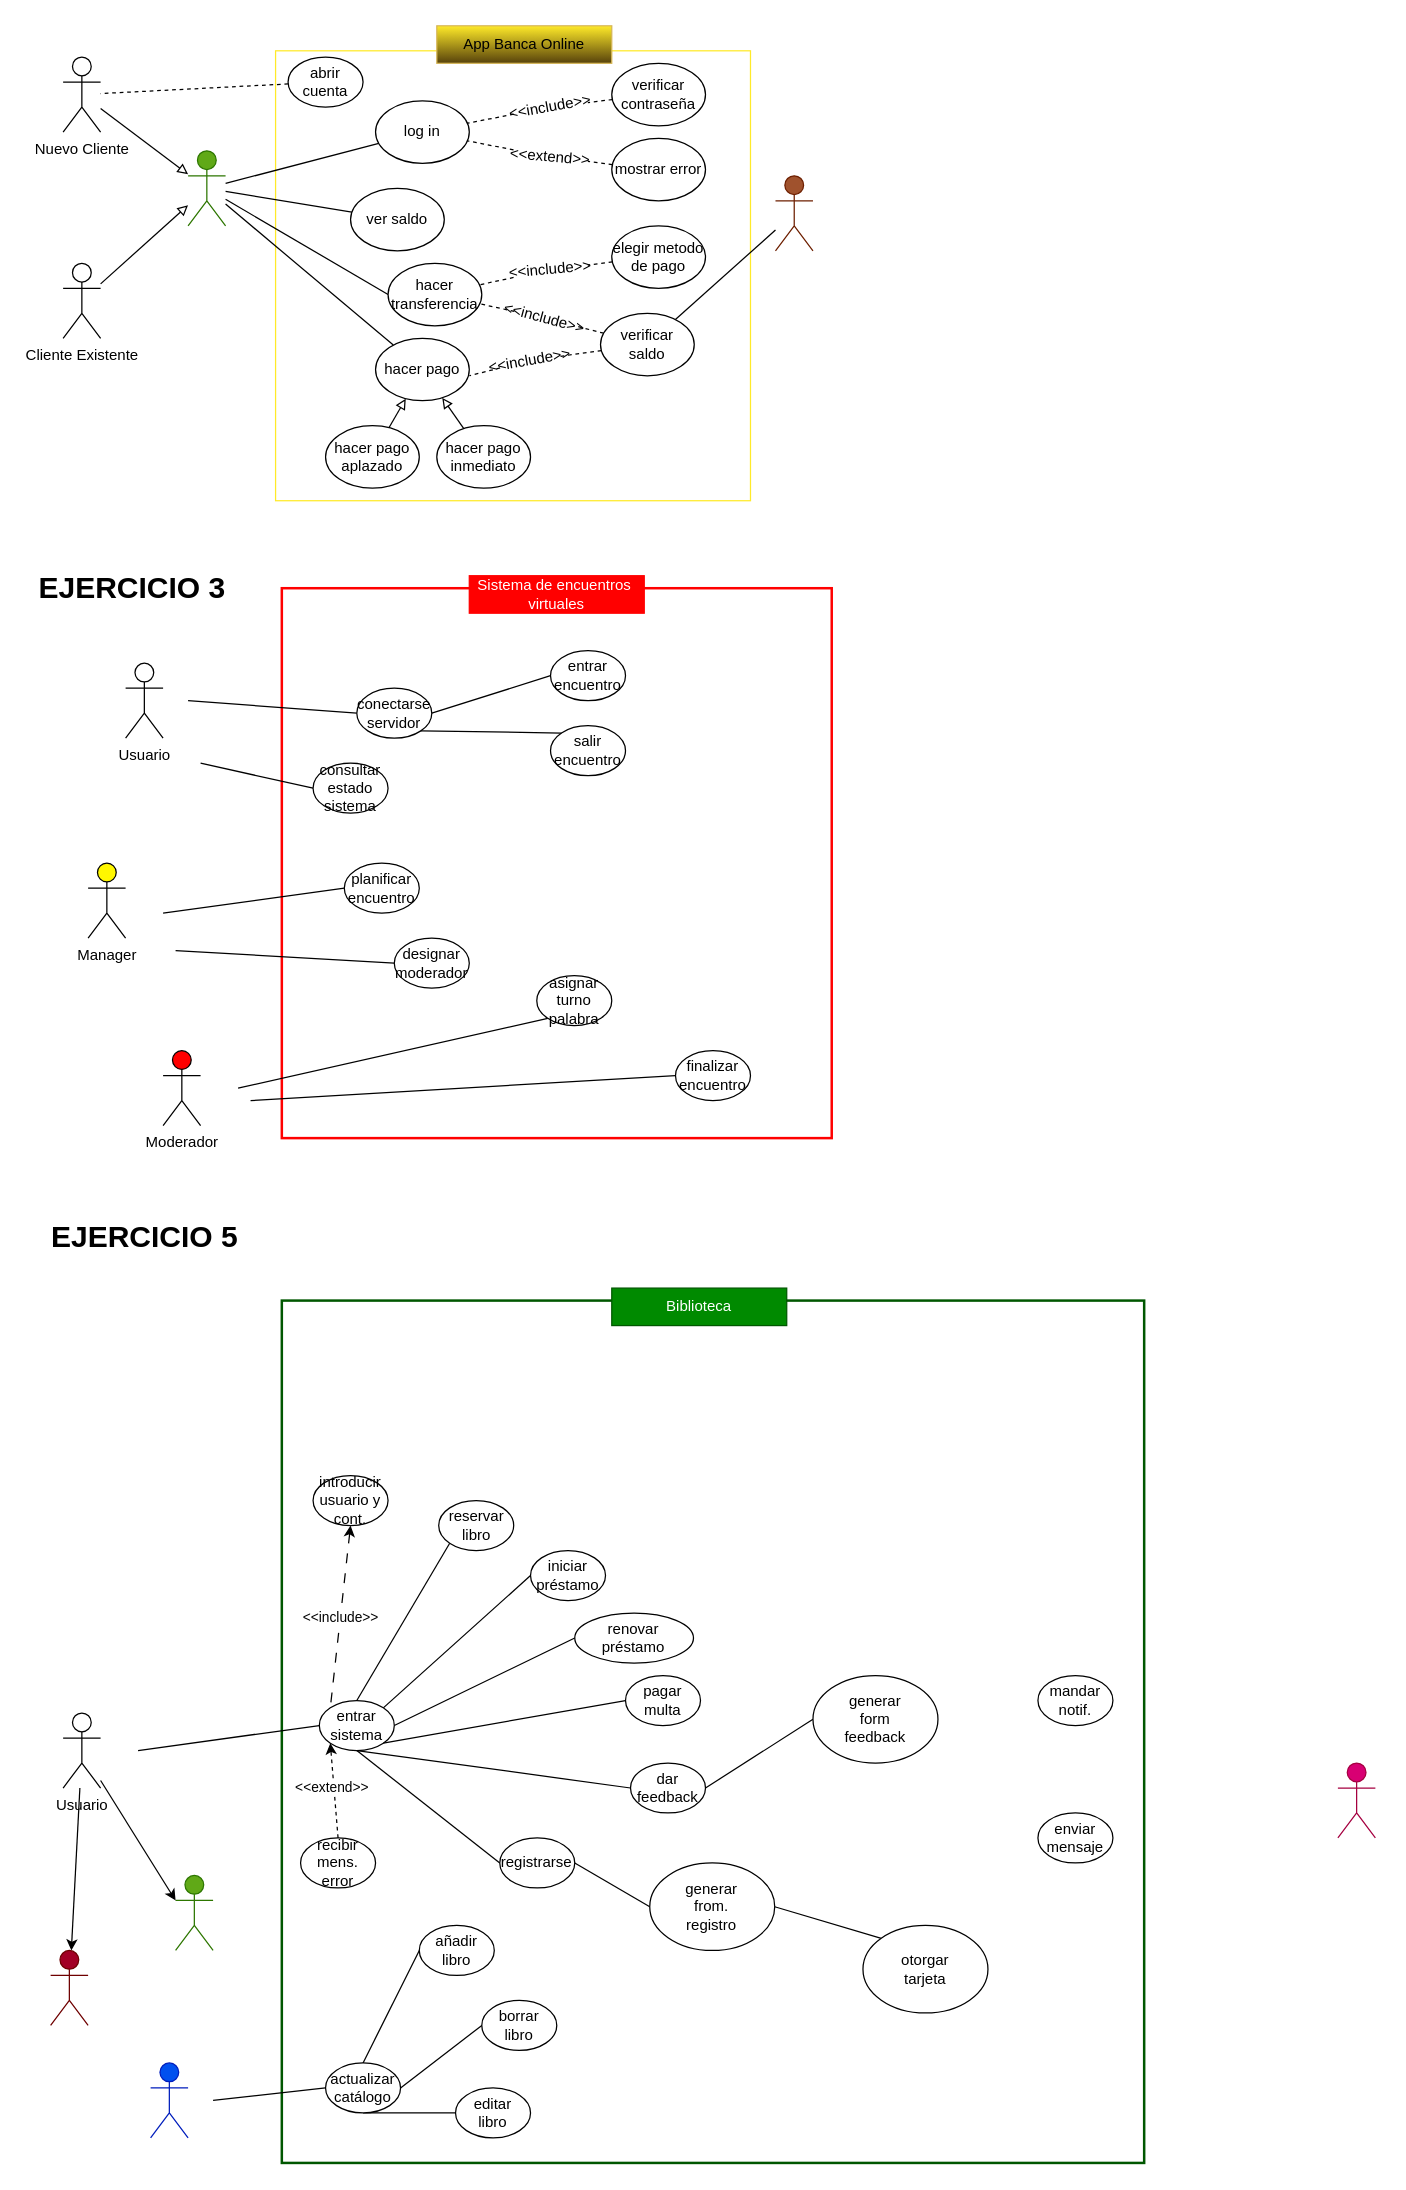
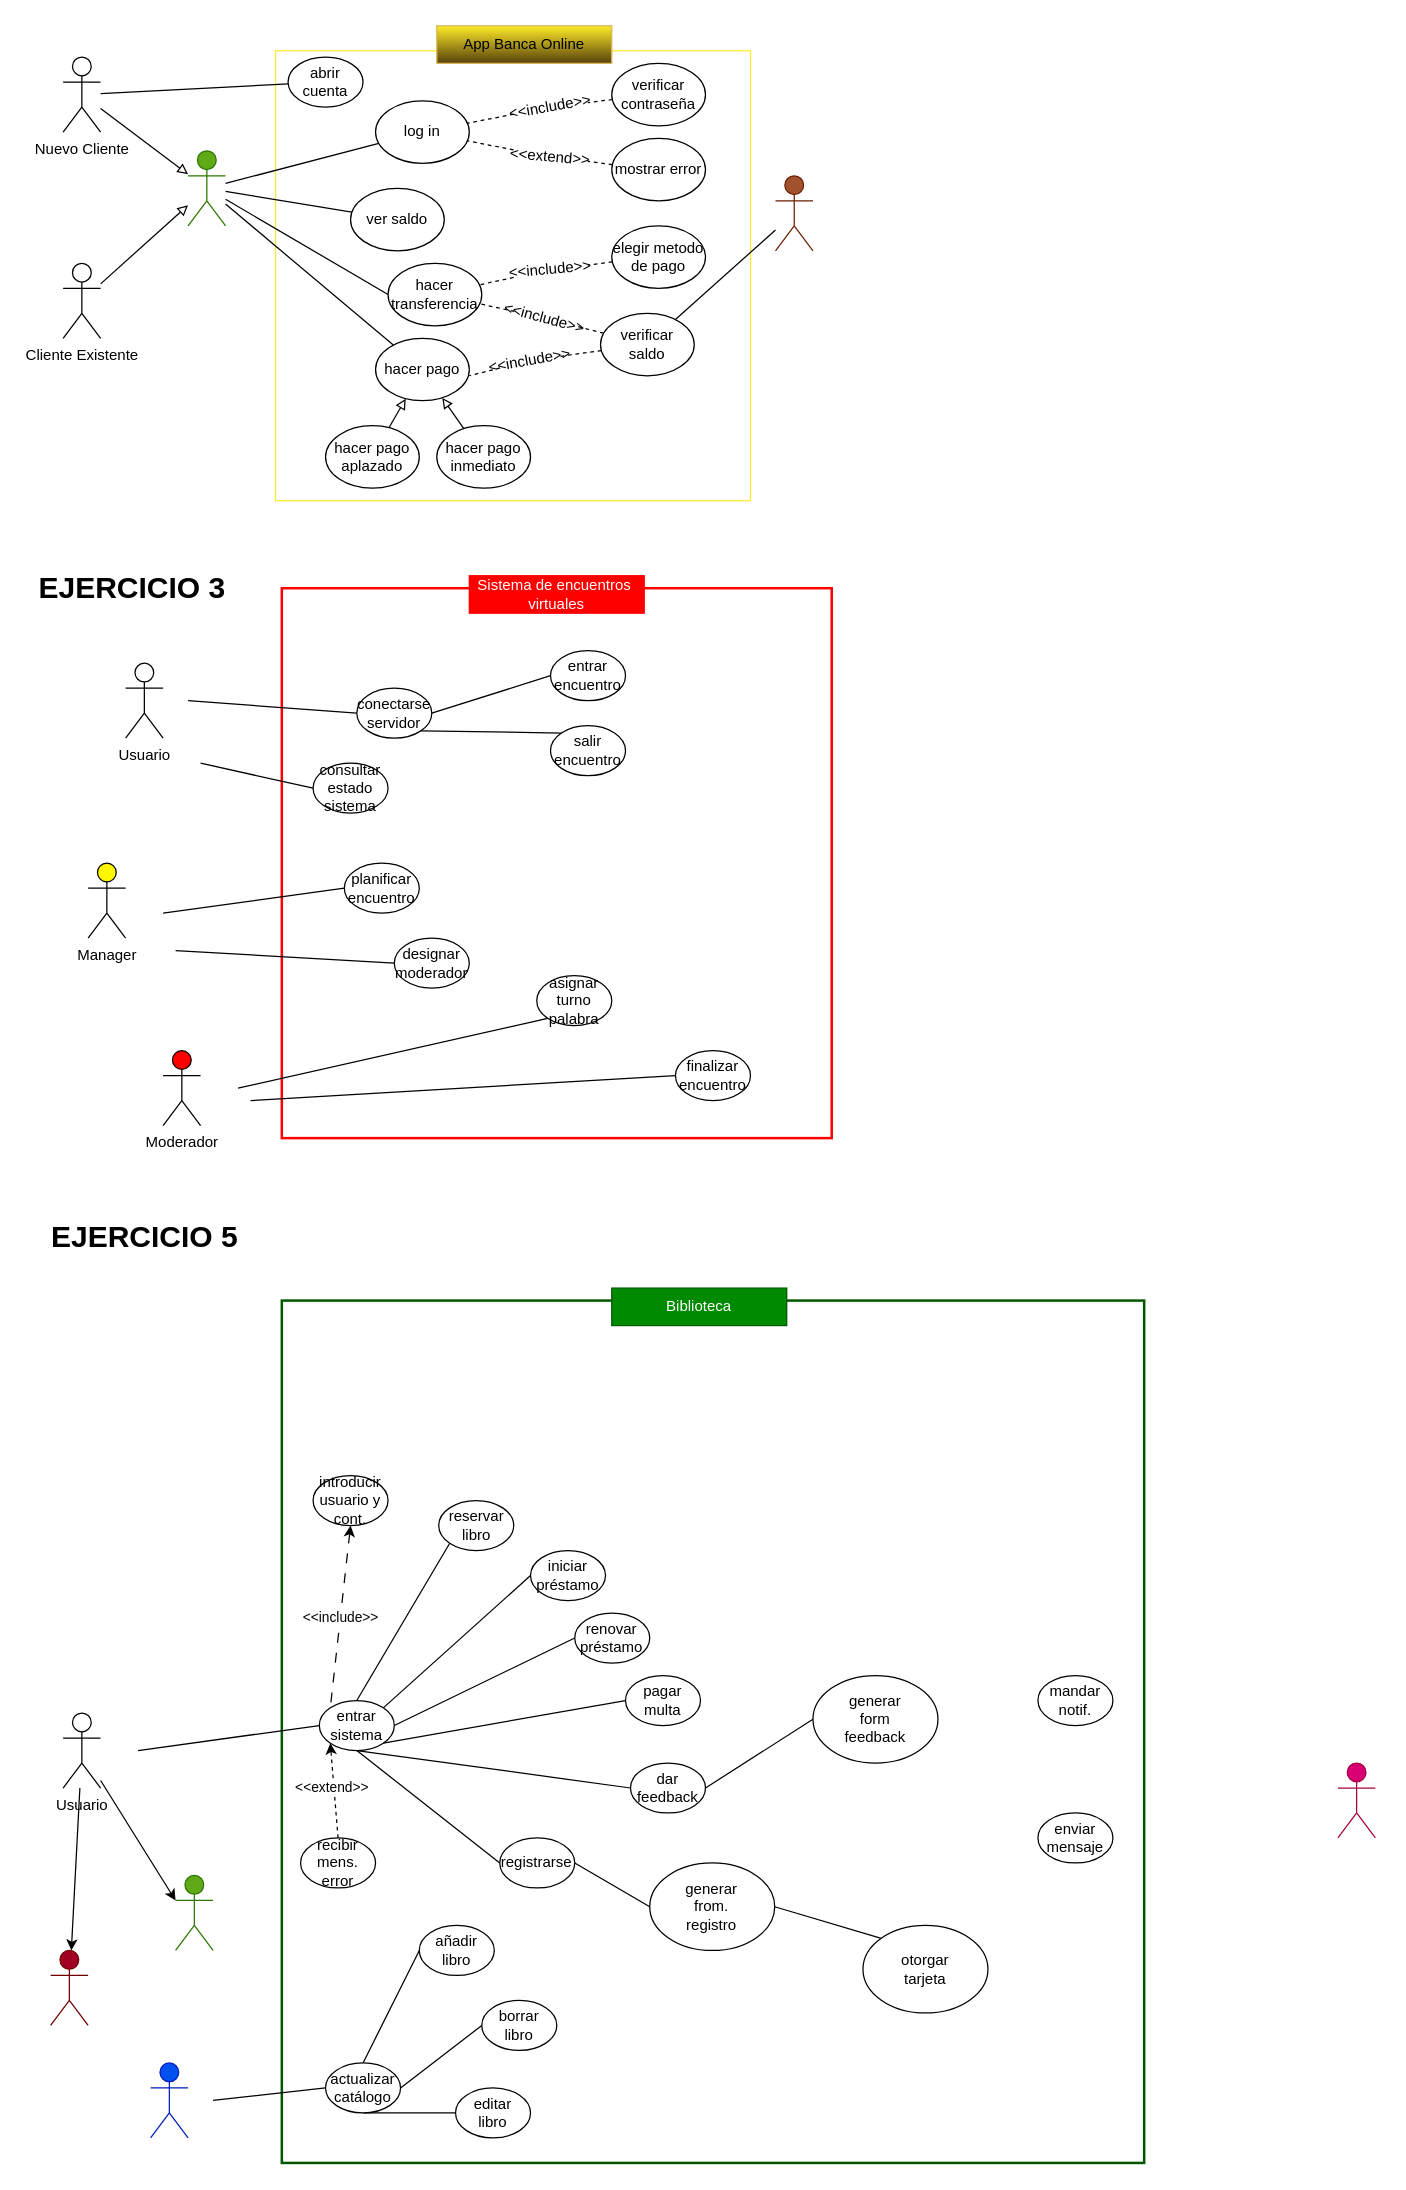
- <mxCell id="26" value="" style="endArrow=none;html=1;rounded=0;dashed=1;" parent="1" source="25" target="27" edge="1"><mxGeometry width="50" height="50" relative="1" as="geometry"><mxPoint x="334" y="295" as="sourcePoint" /><mxPoint x="160" y="60" as="targetPoint" /></mxGeometry></mxCell>
+ <mxCell id="26" value="" style="endArrow=none;html=1;rounded=0;" parent="1" source="25" target="27" edge="1"><mxGeometry width="50" height="50" relative="1" as="geometry"><mxPoint x="334" y="295" as="sourcePoint" /><mxPoint x="160" y="60" as="targetPoint" /></mxGeometry></mxCell>
- <mxCell id="101" value="renovar&lt;br&gt;préstamo" style="ellipse;whiteSpace=wrap;html=1;" vertex="1" parent="1"><mxGeometry x="459.39" y="1290" width="95" height="40" as="geometry" /></mxCell>
+ <mxCell id="101" value="renovar&lt;br&gt;préstamo" style="ellipse;whiteSpace=wrap;html=1;" vertex="1" parent="1"><mxGeometry x="459.39" y="1290" width="60" height="40" as="geometry" /></mxCell>
